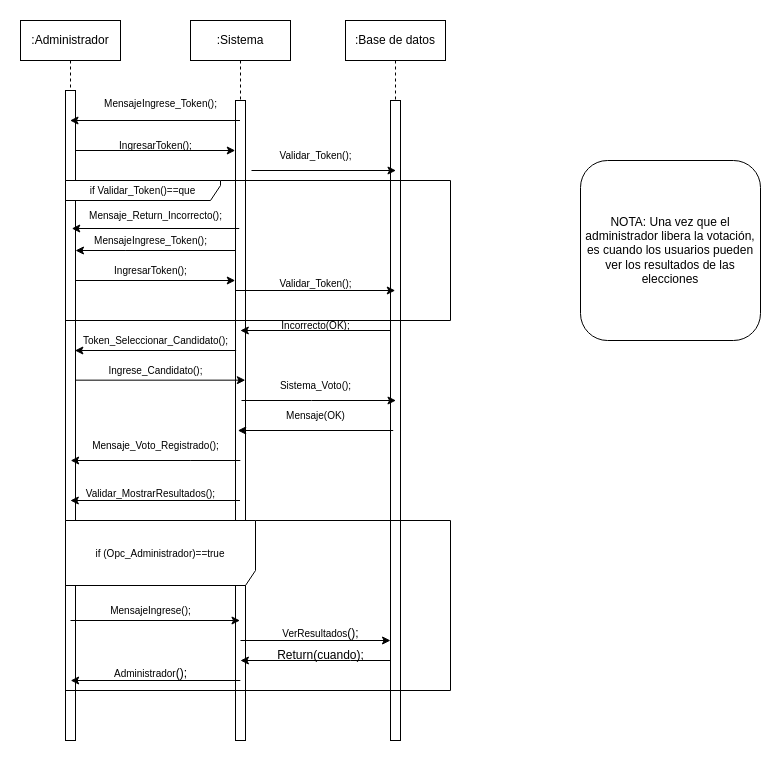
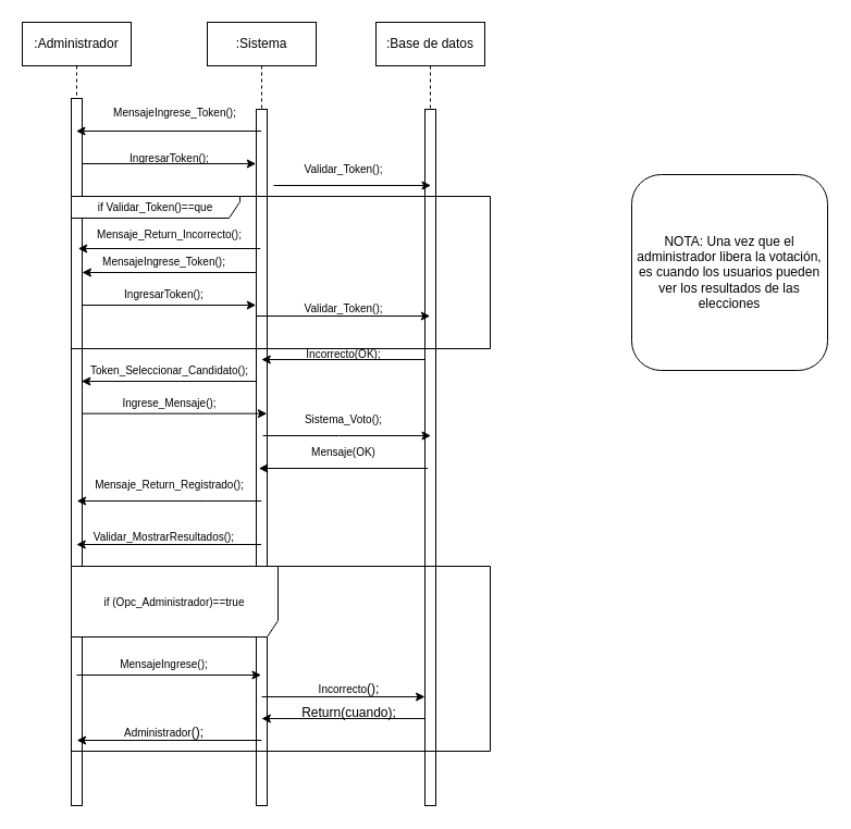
- <mxCell id="20" value="&lt;font style=&quot;font-size: 10px;&quot;&gt;Ingrese_Candidato();&lt;/font&gt;" style="text;html=1;align=center;verticalAlign=middle;resizable=0;points=[];autosize=1;strokeColor=none;fillColor=none;" vertex="1" parent="1"><mxGeometry x="95" y="355" width="120" height="30" as="geometry" /></mxCell>
+ <mxCell id="20" value="&lt;font style=&quot;font-size: 10px;&quot;&gt;Ingrese_Mensaje();&lt;/font&gt;" style="text;html=1;align=center;verticalAlign=middle;resizable=0;points=[];autosize=1;strokeColor=none;fillColor=none;" vertex="1" parent="1"><mxGeometry x="95" y="355" width="120" height="30" as="geometry" /></mxCell>
- <mxCell id="26" value="&lt;font style=&quot;font-size: 10px;&quot;&gt;Mensaje_Voto_Registrado();&lt;/font&gt;" style="text;html=1;align=center;verticalAlign=middle;resizable=0;points=[];autosize=1;strokeColor=none;fillColor=none;" vertex="1" parent="1"><mxGeometry x="80" y="430" width="150" height="30" as="geometry" /></mxCell>
+ <mxCell id="26" value="&lt;font style=&quot;font-size: 10px;&quot;&gt;Mensaje_Return_Registrado();&lt;/font&gt;" style="text;html=1;align=center;verticalAlign=middle;resizable=0;points=[];autosize=1;strokeColor=none;fillColor=none;" vertex="1" parent="1"><mxGeometry x="80" y="430" width="150" height="30" as="geometry" /></mxCell>
- <mxCell id="41" value="&lt;font style=&quot;font-size: 10px;&quot;&gt;VerResultados&lt;/font&gt;();" style="text;html=1;align=center;verticalAlign=middle;resizable=0;points=[];autosize=1;strokeColor=none;fillColor=none;" vertex="1" parent="1"><mxGeometry x="270" y="618" width="100" height="30" as="geometry" /></mxCell>
+ <mxCell id="41" value="&lt;font style=&quot;font-size: 10px;&quot;&gt;Incorrecto&lt;/font&gt;();" style="text;html=1;align=center;verticalAlign=middle;resizable=0;points=[];autosize=1;strokeColor=none;fillColor=none;" vertex="1" parent="1"><mxGeometry x="270" y="618" width="100" height="30" as="geometry" /></mxCell>
